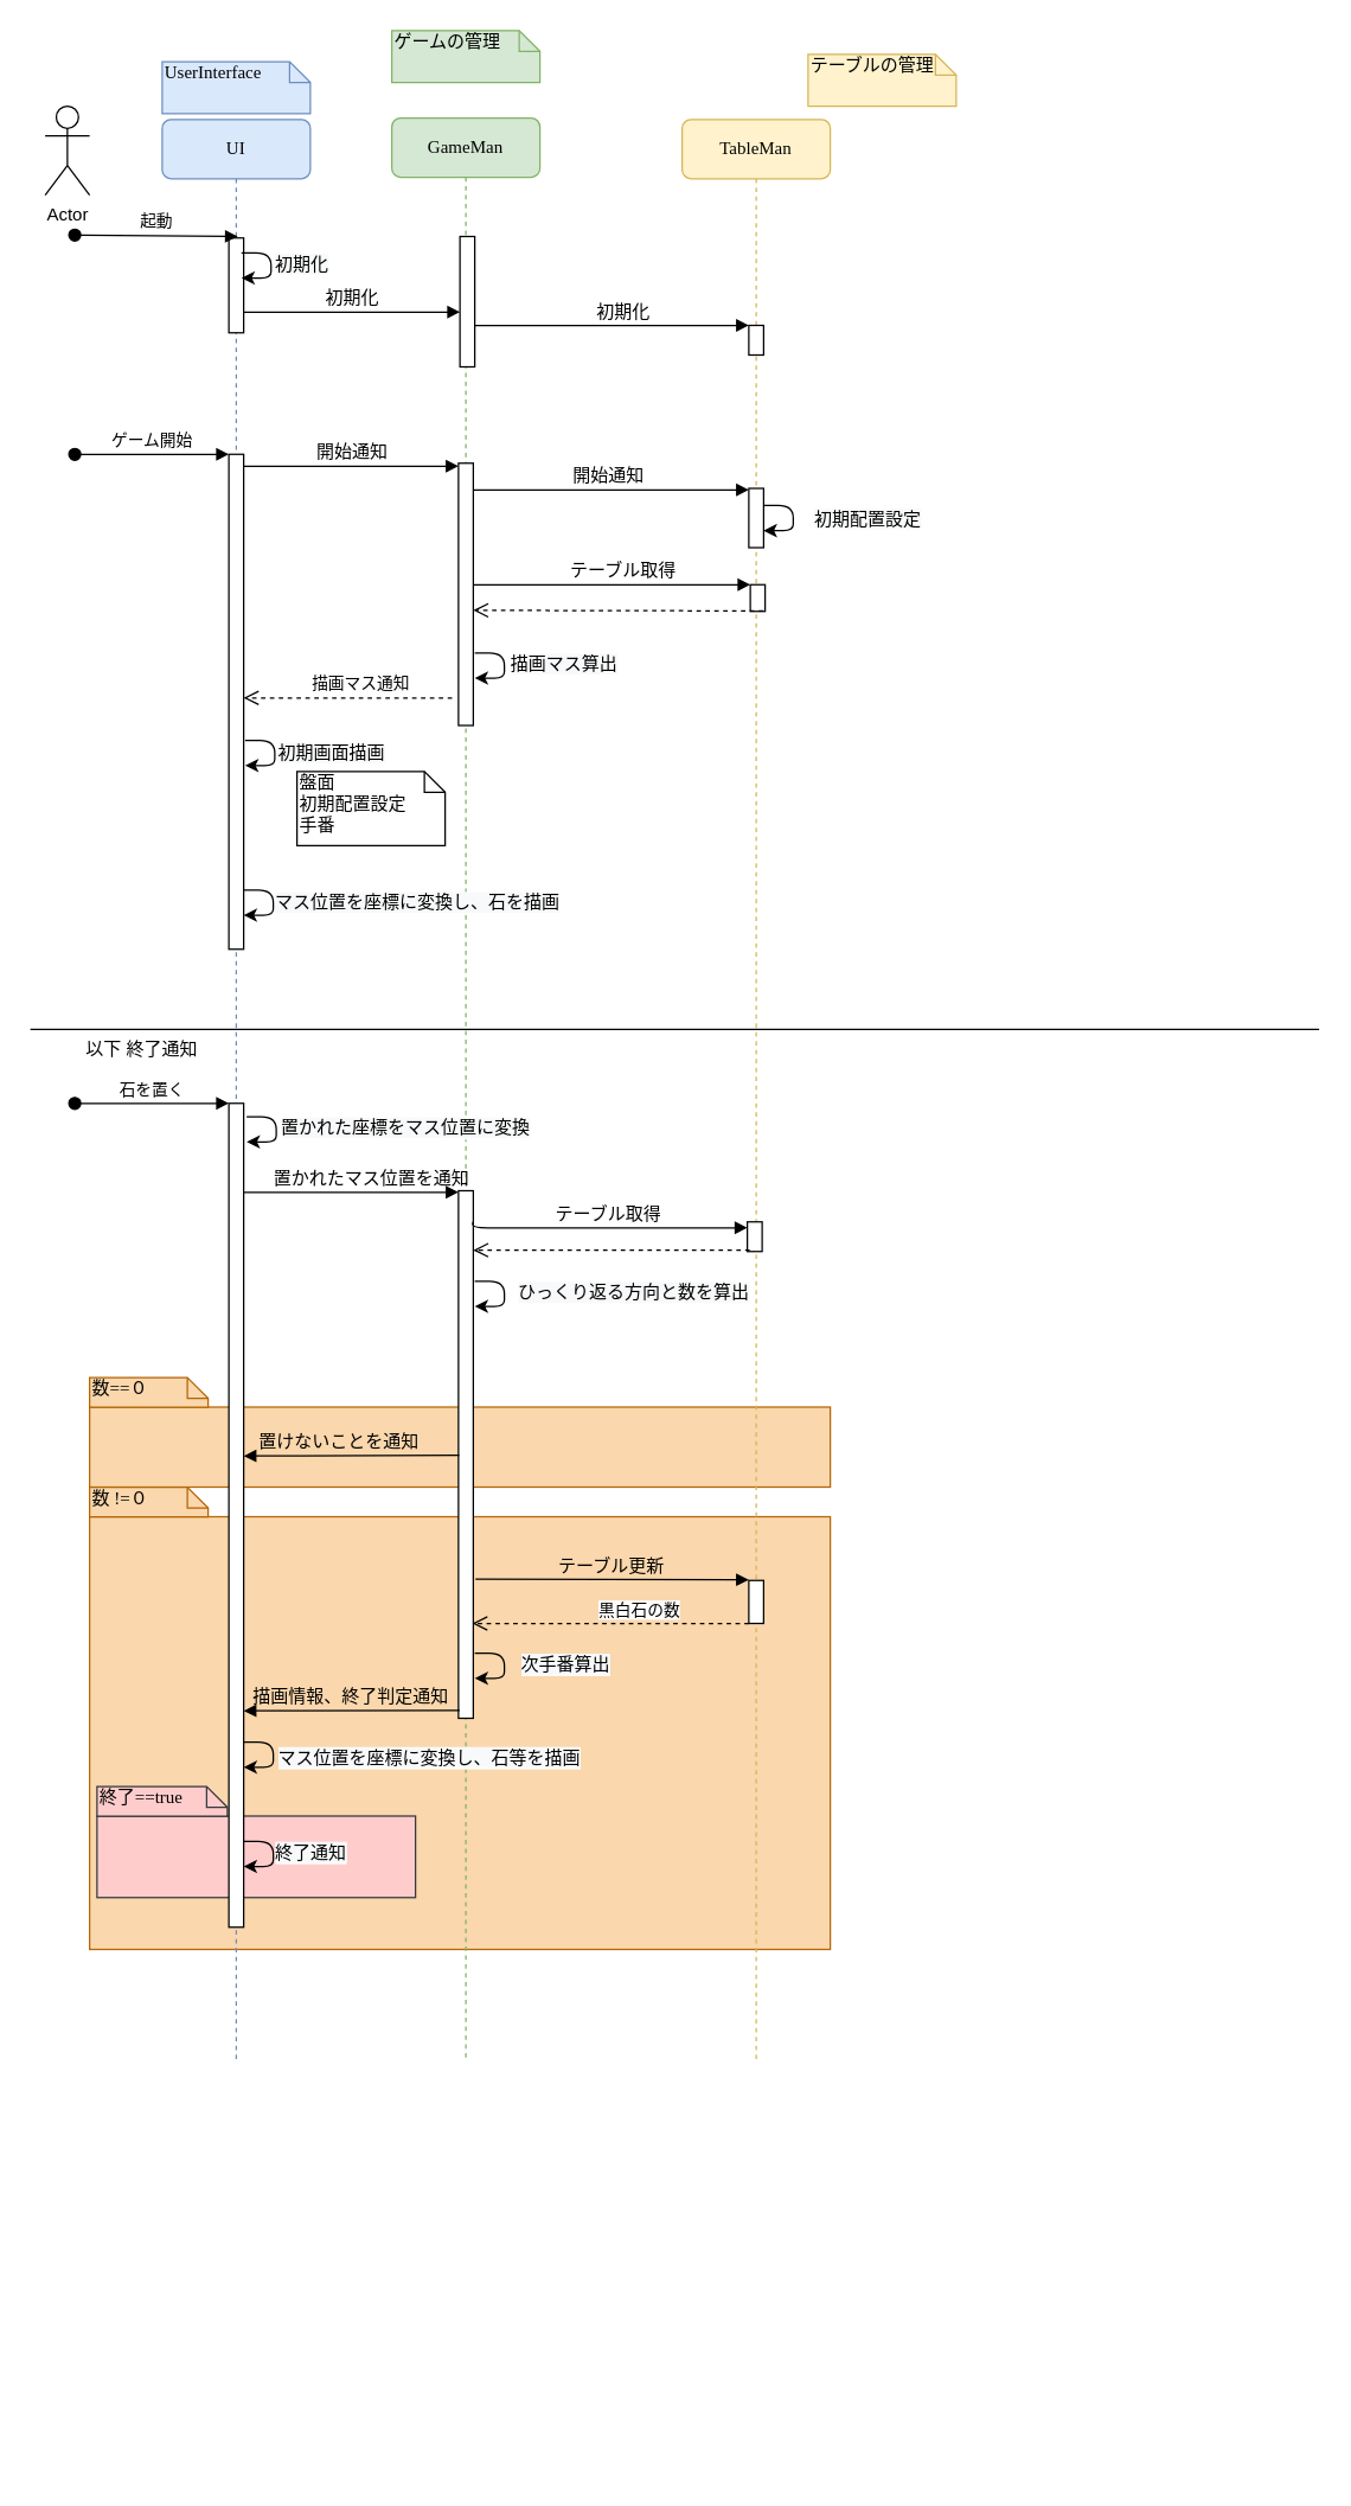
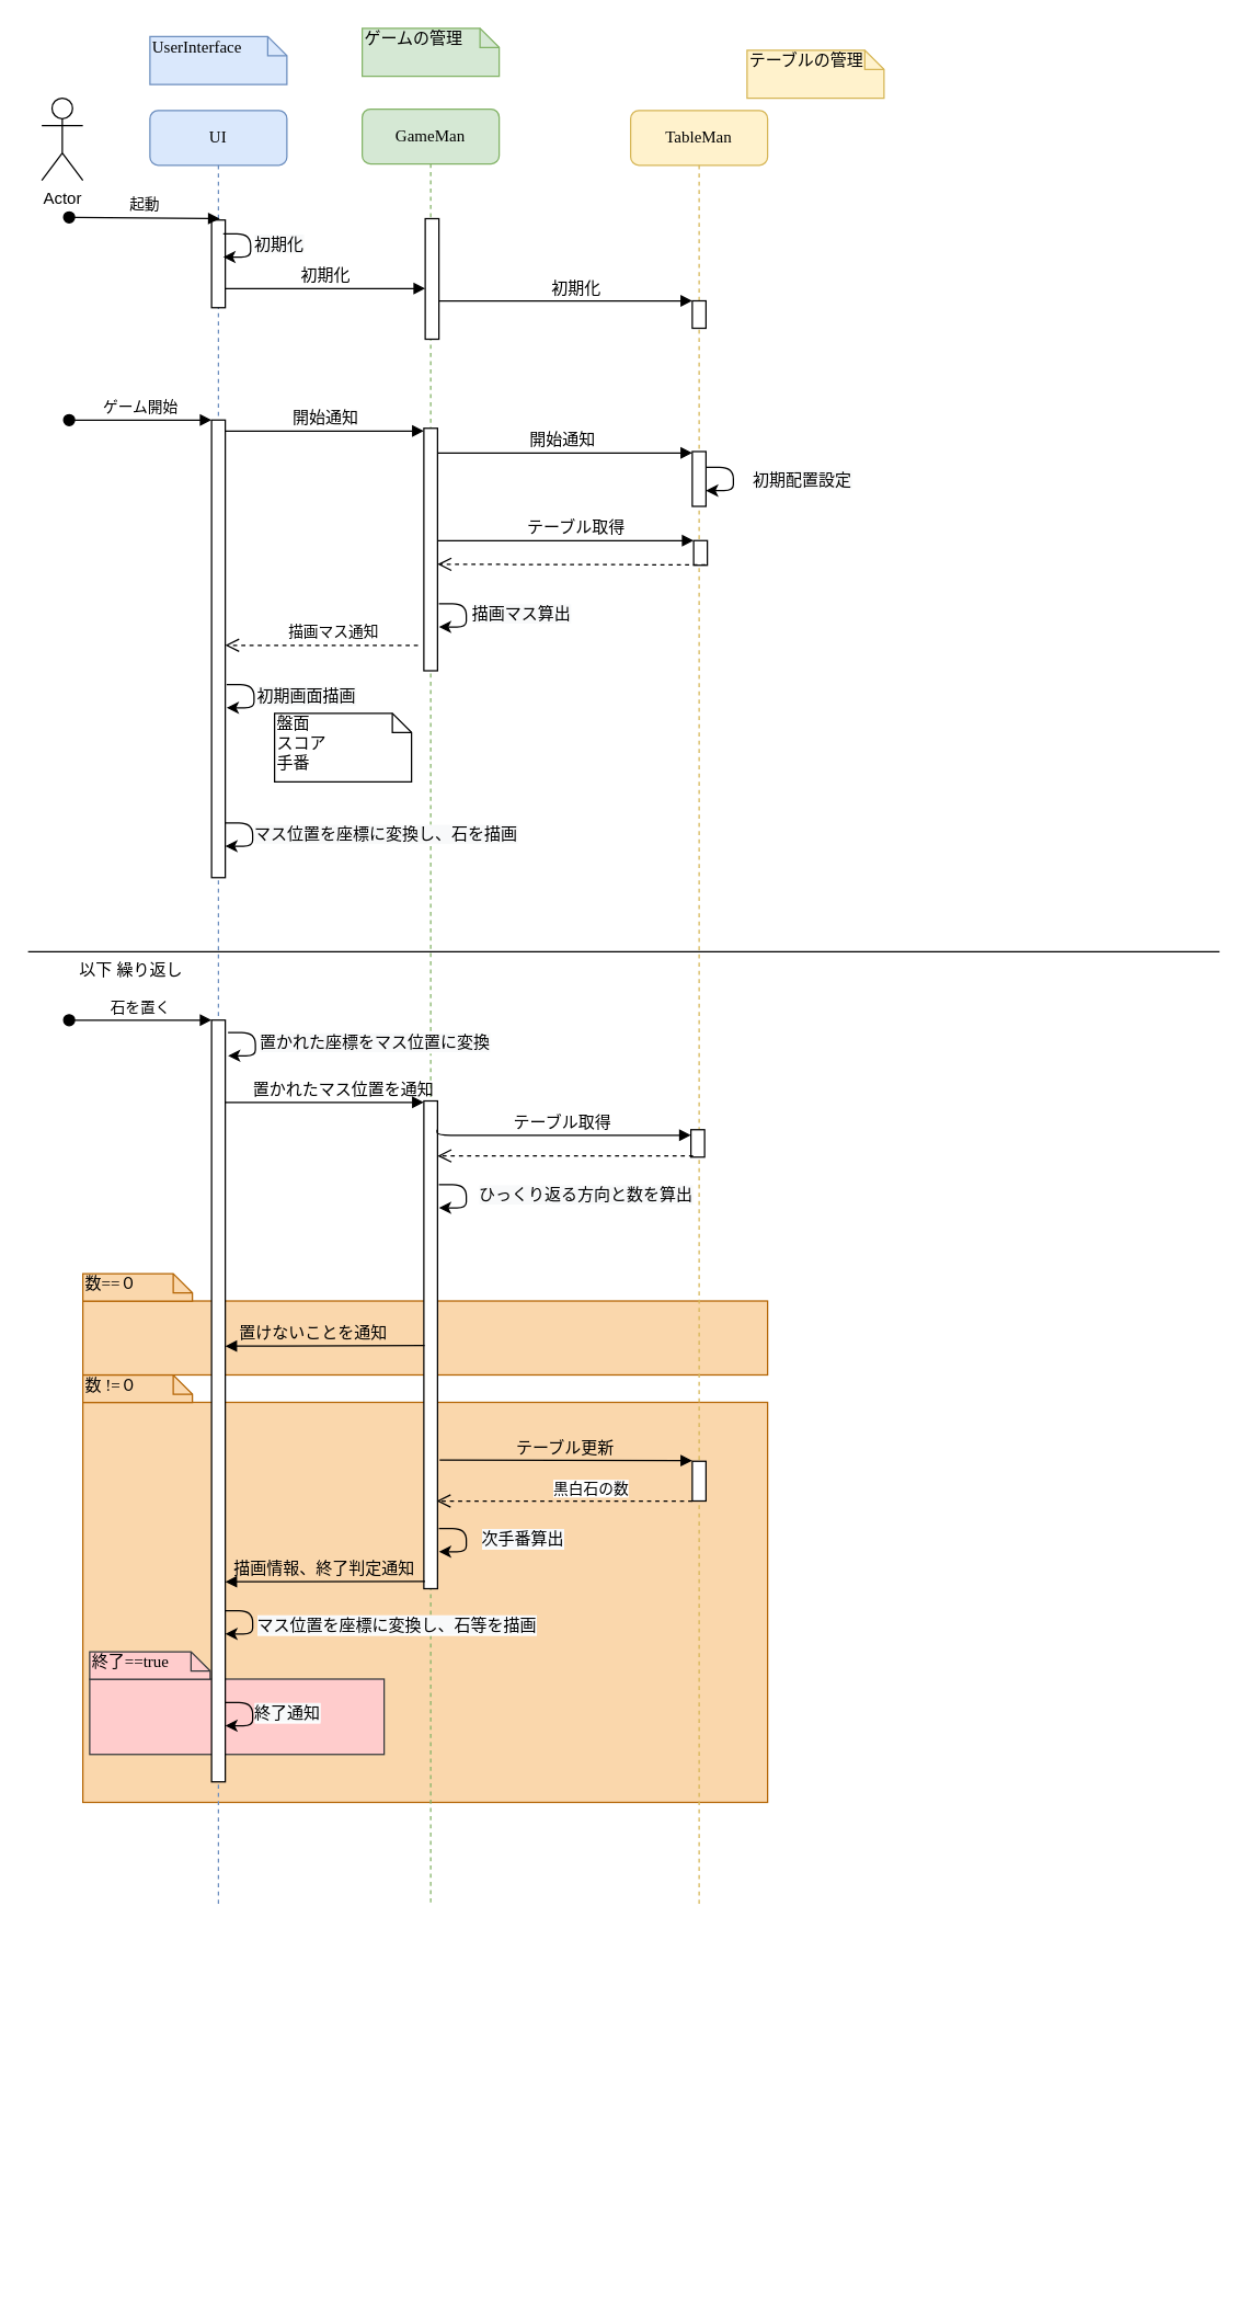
- <mxCell id="18" value="UserInterface" style="shape=note;whiteSpace=wrap;html=1;size=14;verticalAlign=top;align=left;spacingTop=-6;rounded=0;shadow=0;comic=0;labelBackgroundColor=none;strokeWidth=1;fontFamily=Verdana;fontSize=12;fillColor=#dae8fc;strokeColor=#6c8ebf;" parent="1" vertex="1"><mxGeometry x="109" y="41" width="100" height="35" as="geometry" /></mxCell>
+ <mxCell id="18" value="UserInterface" style="shape=note;whiteSpace=wrap;html=1;size=14;verticalAlign=top;align=left;spacingTop=-6;rounded=0;shadow=0;comic=0;labelBackgroundColor=none;strokeWidth=1;fontFamily=Verdana;fontSize=12;fillColor=#dae8fc;strokeColor=#6c8ebf;" parent="1" vertex="1"><mxGeometry x="109" y="26" width="100" height="35" as="geometry" /></mxCell>
- <mxCell id="48" value="&lt;span style=&quot;text-align: center&quot;&gt;盤面&lt;/span&gt;&lt;br style=&quot;text-align: center&quot;&gt;&lt;span style=&quot;text-align: center&quot;&gt;初期配置設定&lt;/span&gt;&lt;br style=&quot;text-align: center&quot;&gt;&lt;span style=&quot;text-align: center&quot;&gt;手番&lt;/span&gt;" style="shape=note;whiteSpace=wrap;html=1;size=14;verticalAlign=top;align=left;spacingTop=-6;" parent="1" vertex="1"><mxGeometry x="200" y="520" width="100" height="50" as="geometry" /></mxCell>
+ <mxCell id="48" value="&lt;span style=&quot;text-align: center&quot;&gt;盤面&lt;/span&gt;&lt;br style=&quot;text-align: center&quot;&gt;&lt;span style=&quot;text-align: center&quot;&gt;スコア&lt;/span&gt;&lt;br style=&quot;text-align: center&quot;&gt;&lt;span style=&quot;text-align: center&quot;&gt;手番&lt;/span&gt;" style="shape=note;whiteSpace=wrap;html=1;size=14;verticalAlign=top;align=left;spacingTop=-6;" parent="1" vertex="1"><mxGeometry x="200" y="520" width="100" height="50" as="geometry" /></mxCell>
- <mxCell id="36" value="以下 終了通知" style="text;html=1;align=center;verticalAlign=middle;resizable=0;points=[];autosize=1;" parent="1" vertex="1"><mxGeometry x="50" y="698" width="90" height="20" as="geometry" /></mxCell>
+ <mxCell id="36" value="以下 繰り返し" style="text;html=1;align=center;verticalAlign=middle;resizable=0;points=[];autosize=1;" parent="1" vertex="1"><mxGeometry x="50" y="698" width="90" height="20" as="geometry" /></mxCell>
